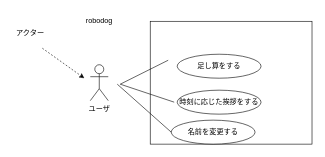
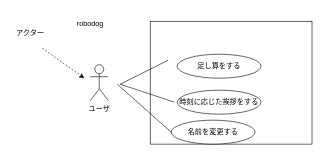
- <mxCell id="10" value="robodog" style="text;html=1;align=center;verticalAlign=middle;whiteSpace=wrap;rounded=0;" vertex="1" parent="1"><mxGeometry x="135" y="20" width="60" height="30" as="geometry" /></mxCell>
+ <mxCell id="10" value="robodog" style="text;html=1;align=center;verticalAlign=middle;whiteSpace=wrap;rounded=0;" vertex="1" parent="1"><mxGeometry x="120" y="25" width="60" height="30" as="geometry" /></mxCell>
